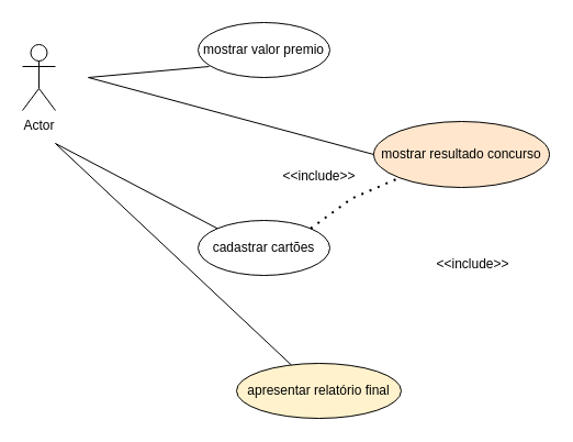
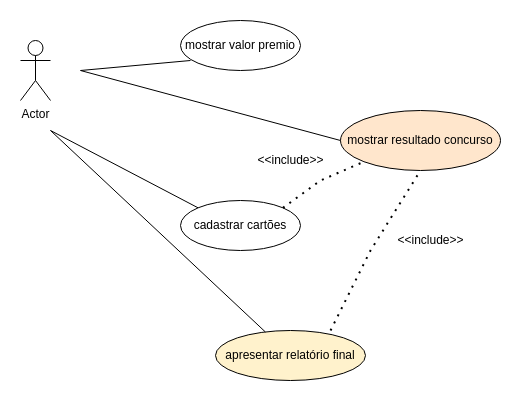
+ <mxCell id="12" value="" style="endArrow=none;dashed=1;html=1;dashPattern=1 3;strokeWidth=2;rounded=0;entryX=0.5;entryY=1;entryDx=0;entryDy=0;exitX=0.767;exitY=0;exitDx=0;exitDy=0;exitPerimeter=0;" edge="1" parent="1" source="5" target="4"><mxGeometry width="50" height="50" relative="1" as="geometry"><mxPoint x="292.426" y="217.322" as="sourcePoint" /><mxPoint x="373.431" y="171.213" as="targetPoint" /><Array as="points"><mxPoint x="370" y="250" /></Array></mxGeometry></mxCell>
